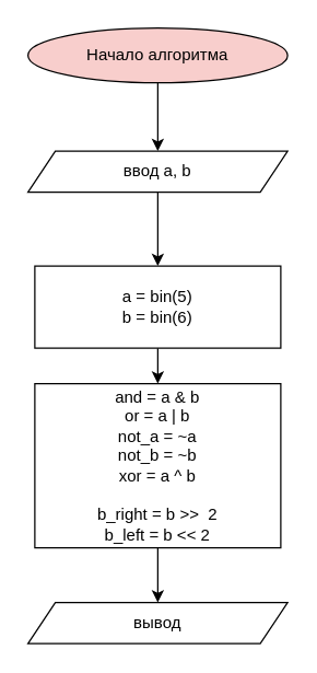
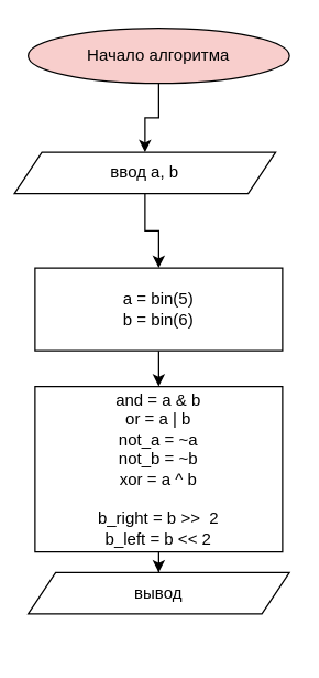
- <mxCell id="9" value="ввод a, b" style="shape=parallelogram;perimeter=parallelogramPerimeter;whiteSpace=wrap;html=1;fixedSize=1;" vertex="1" parent="1"><mxGeometry x="20" y="110" width="190" height="30" as="geometry" /></mxCell>
+ <mxCell id="9" value="ввод a, b" style="shape=parallelogram;perimeter=parallelogramPerimeter;whiteSpace=wrap;html=1;fixedSize=1;" vertex="1" parent="1"><mxGeometry x="10" y="110" width="190" height="30" as="geometry" /></mxCell>
- <mxCell id="10" value="&lt;div&gt;вывод&lt;/div&gt;" style="shape=parallelogram;perimeter=parallelogramPerimeter;whiteSpace=wrap;html=1;fixedSize=1;" vertex="1" parent="1"><mxGeometry x="20" y="440" width="190" height="30" as="geometry" /></mxCell>
+ <mxCell id="10" value="&lt;div&gt;вывод&lt;/div&gt;" style="shape=parallelogram;perimeter=parallelogramPerimeter;whiteSpace=wrap;html=1;fixedSize=1;" vertex="1" parent="1"><mxGeometry x="20" y="415" width="190" height="30" as="geometry" /></mxCell>
